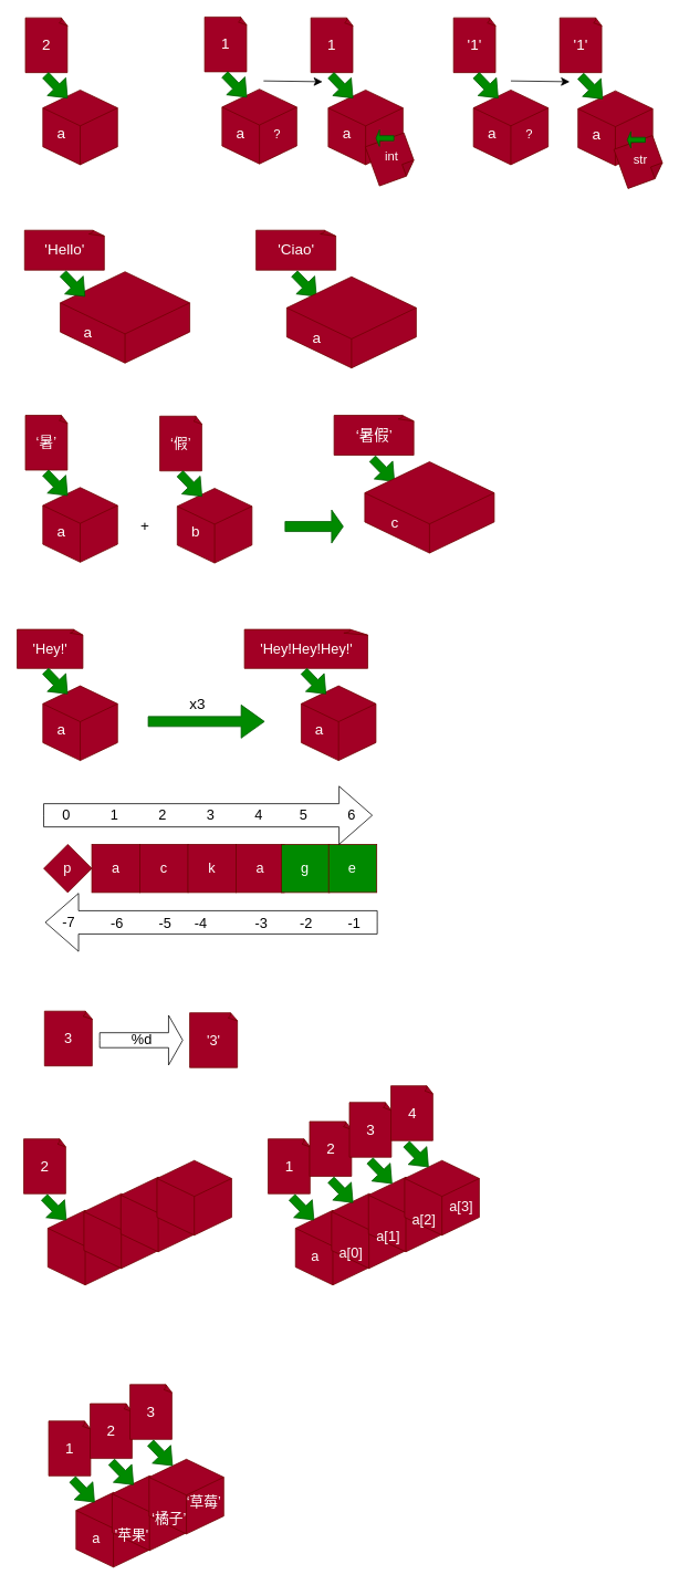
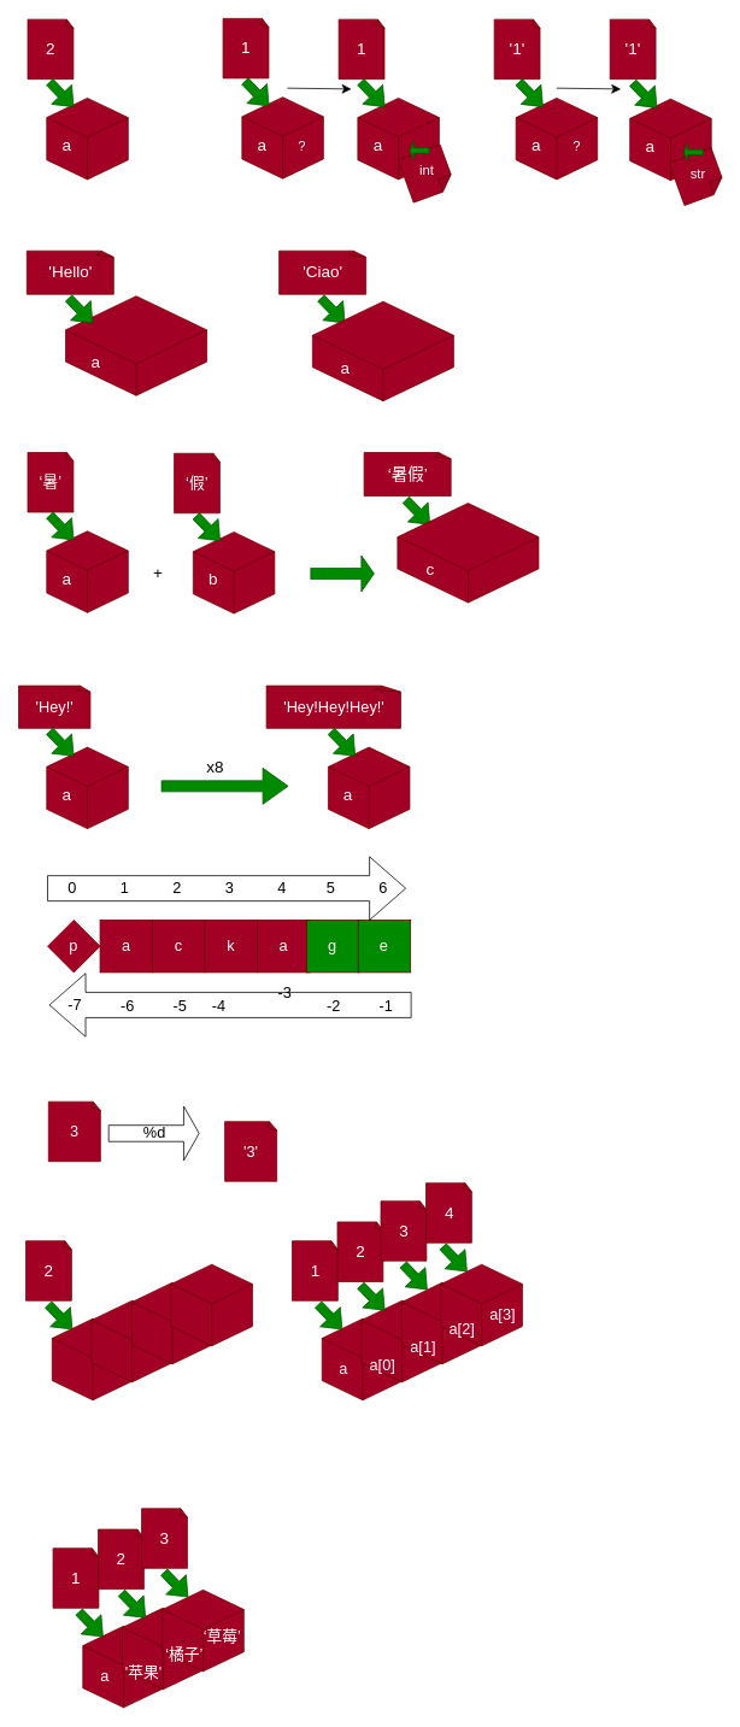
- <mxCell id="64" value="&lt;font style=&quot;font-size: 18px&quot;&gt;x3&lt;/font&gt;" style="text;html=1;resizable=0;autosize=1;align=center;verticalAlign=middle;points=[];fillColor=none;strokeColor=none;rounded=0;" parent="1" vertex="1"><mxGeometry x="222" y="838" width="30" height="20" as="geometry" /></mxCell>
+ <mxCell id="64" value="&lt;font style=&quot;font-size: 18px&quot;&gt;x8&lt;/font&gt;" style="text;html=1;resizable=0;autosize=1;align=center;verticalAlign=middle;points=[];fillColor=none;strokeColor=none;rounded=0;" parent="1" vertex="1"><mxGeometry x="222" y="838" width="30" height="20" as="geometry" /></mxCell>
- <mxCell id="85" value="-3" style="text;html=1;resizable=0;autosize=1;align=center;verticalAlign=middle;points=[];fillColor=none;strokeColor=none;rounded=0;fontSize=17;fontColor=#000000;" parent="1" vertex="1"><mxGeometry x="298.5" y="1098" width="30" height="30" as="geometry" /></mxCell>
+ <mxCell id="85" value="-3" style="text;html=1;resizable=0;autosize=1;align=center;verticalAlign=middle;points=[];fillColor=none;strokeColor=none;rounded=0;fontSize=17;fontColor=#000000;" parent="1" vertex="1"><mxGeometry x="298.5" y="1083" width="30" height="30" as="geometry" /></mxCell>
- <mxCell id="90" value="&lt;font style=&quot;font-size: 17px&quot;&gt;'3'&lt;/font&gt;" style="whiteSpace=wrap;html=1;shape=mxgraph.basic.document;fontSize=18;fillColor=#a20025;strokeColor=#6F0000;fontColor=#ffffff;" parent="1" vertex="1"><mxGeometry x="228" y="1220" width="58" height="66" as="geometry" /></mxCell>
+ <mxCell id="90" value="&lt;font style=&quot;font-size: 17px&quot;&gt;'3'&lt;/font&gt;" style="whiteSpace=wrap;html=1;shape=mxgraph.basic.document;fontSize=18;fillColor=#a20025;strokeColor=#6F0000;fontColor=#ffffff;" parent="1" vertex="1"><mxGeometry x="248" y="1240" width="58" height="66" as="geometry" /></mxCell>
